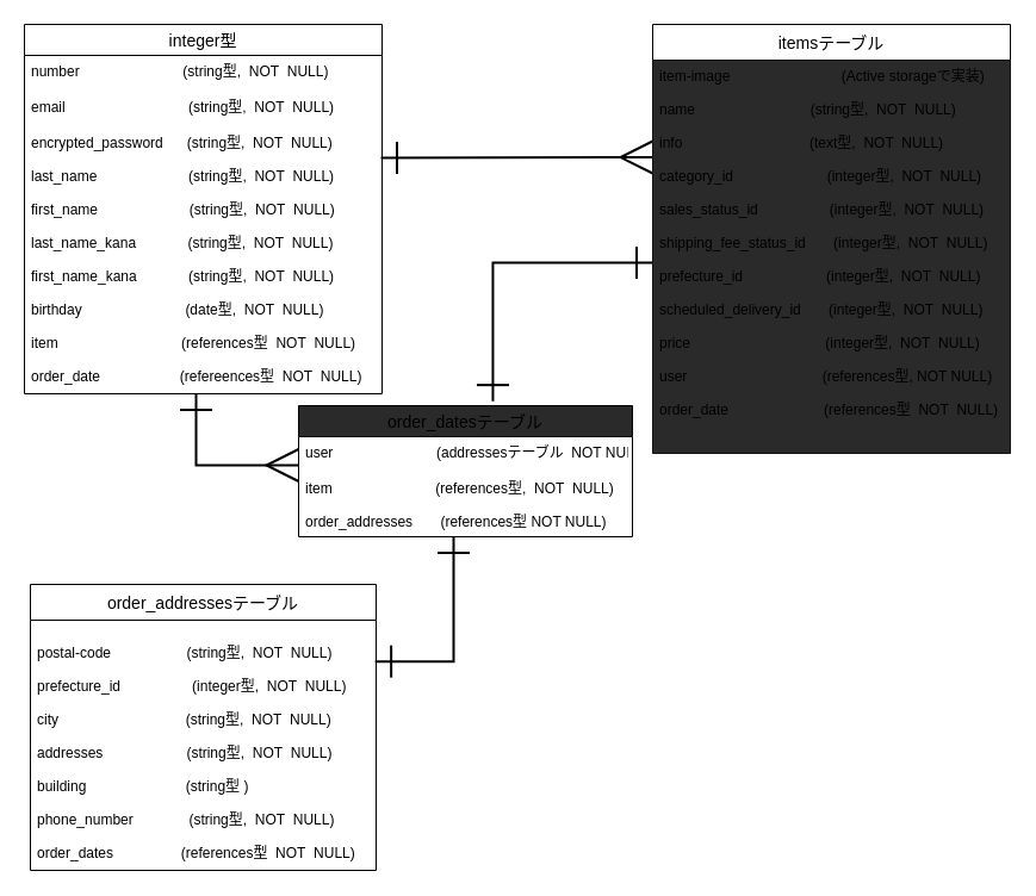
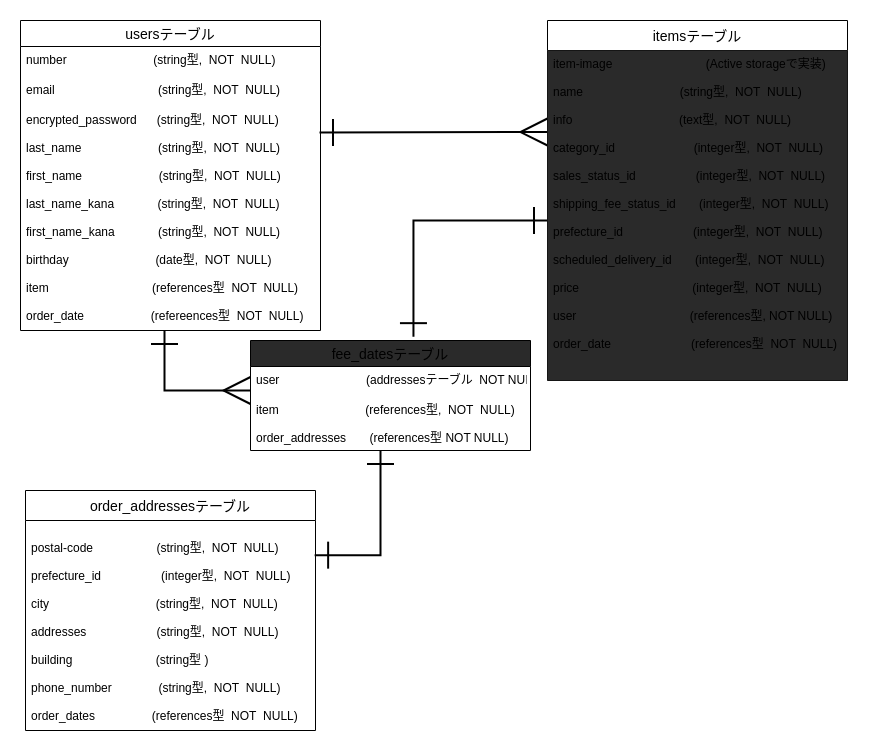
- <mxCell id="4" value="integer型" style="swimlane;fontStyle=0;childLayout=stackLayout;horizontal=1;startSize=26;horizontalStack=0;resizeParent=1;resizeParentMax=0;resizeLast=0;collapsible=1;marginBottom=0;align=center;fontSize=14;" vertex="1" parent="1"><mxGeometry y="20" width="300" height="310" as="geometry" x="20"><mxRectangle x="40" y="120" width="50" height="26" as="alternateBounds" /></mxGeometry></mxCell>
+ <mxCell id="4" value="usersテーブル" style="swimlane;fontStyle=0;childLayout=stackLayout;horizontal=1;startSize=26;horizontalStack=0;resizeParent=1;resizeParentMax=0;resizeLast=0;collapsible=1;marginBottom=0;align=center;fontSize=14;" vertex="1" parent="1"><mxGeometry y="20" width="300" height="310" as="geometry" x="20"><mxRectangle x="40" y="120" width="50" height="26" as="alternateBounds" /></mxGeometry></mxCell>
- <mxCell id="14" value="order_datesテーブル" style="swimlane;fontStyle=0;childLayout=stackLayout;horizontal=1;startSize=26;horizontalStack=0;resizeParent=1;resizeParentMax=0;resizeLast=0;collapsible=1;marginBottom=0;align=center;fontSize=14;fillColor=#2A2A2A;" vertex="1" parent="1"><mxGeometry x="250" y="340" width="280" height="110" as="geometry"><mxRectangle x="40" y="120" width="50" height="26" as="alternateBounds" /></mxGeometry></mxCell>
+ <mxCell id="14" value="fee_datesテーブル" style="swimlane;fontStyle=0;childLayout=stackLayout;horizontal=1;startSize=26;horizontalStack=0;resizeParent=1;resizeParentMax=0;resizeLast=0;collapsible=1;marginBottom=0;align=center;fontSize=14;fillColor=#2A2A2A;" vertex="1" parent="1"><mxGeometry x="250" y="340" width="280" height="110" as="geometry"><mxRectangle x="40" y="120" width="50" height="26" as="alternateBounds" /></mxGeometry></mxCell>
